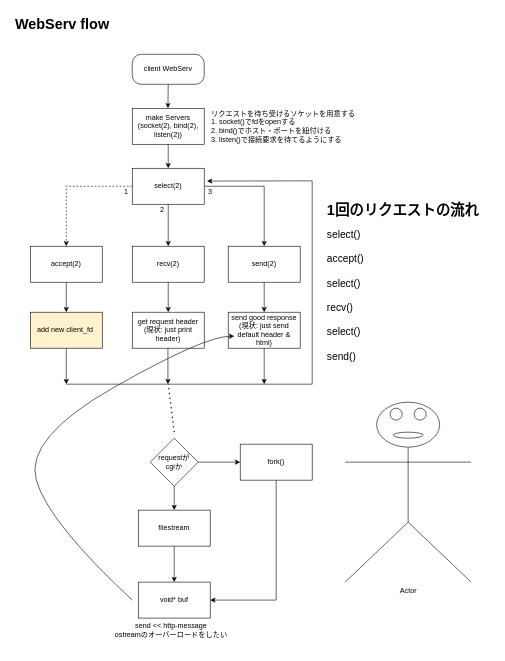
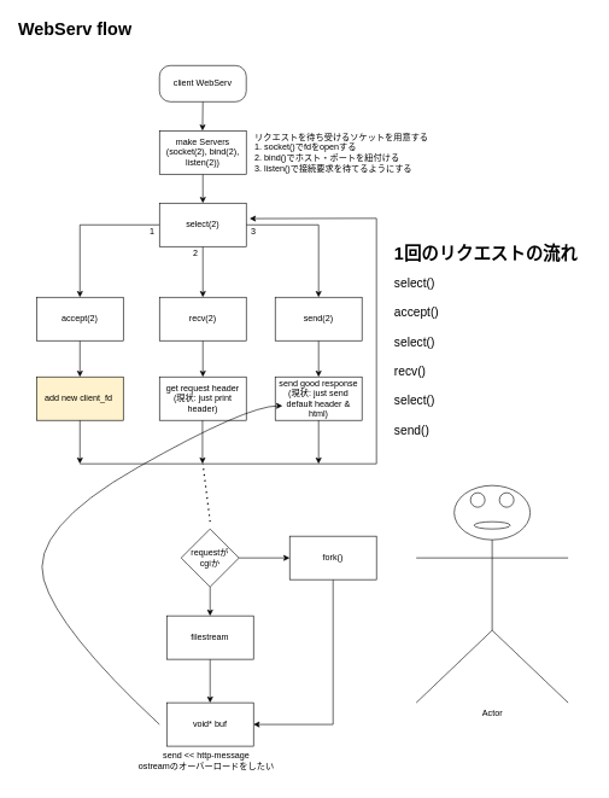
- <mxCell id="7" value="" style="edgeStyle=orthogonalEdgeStyle;rounded=0;orthogonalLoop=1;jettySize=auto;html=1;dashed=1;" parent="1" source="10" target="12" edge="1"><mxGeometry relative="1" as="geometry" /></mxCell>
+ <mxCell id="7" value="" style="edgeStyle=orthogonalEdgeStyle;rounded=0;orthogonalLoop=1;jettySize=auto;html=1;" parent="1" source="10" target="12" edge="1"><mxGeometry relative="1" as="geometry" /></mxCell>
